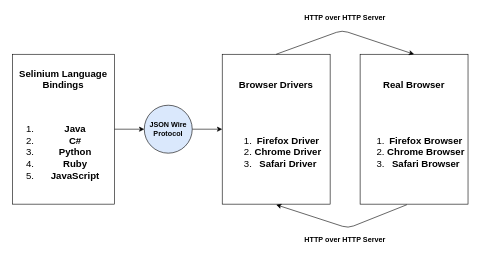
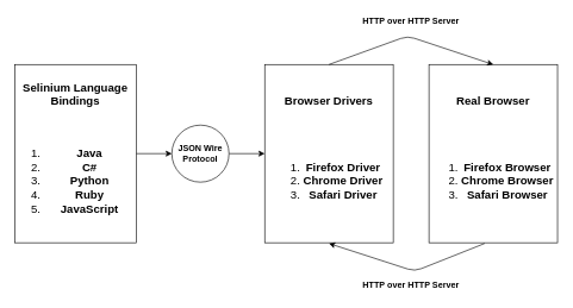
- <mxCell id="5" value="&lt;b&gt;JSON Wire Protocol&lt;/b&gt;" style="ellipse;whiteSpace=wrap;html=1;aspect=fixed;fillColor=#dae8fc;" vertex="1" parent="1"><mxGeometry x="240" y="175" width="80" height="80" as="geometry" /></mxCell>
+ <mxCell id="5" value="&lt;b&gt;JSON Wire Protocol&lt;/b&gt;" style="ellipse;whiteSpace=wrap;html=1;aspect=fixed;" vertex="1" parent="1"><mxGeometry x="240" y="175" width="80" height="80" as="geometry" /></mxCell>
